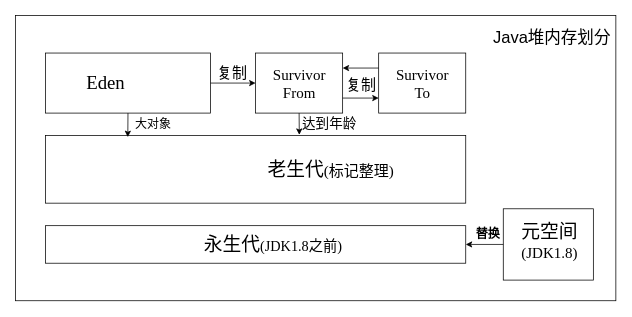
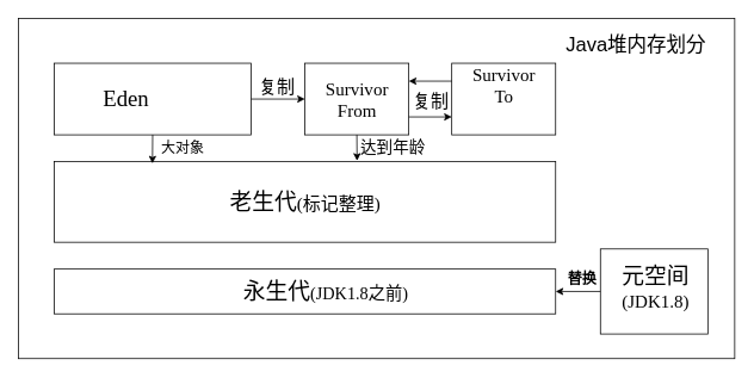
- <mxCell id="26" value="&lt;font style=&quot;font-size: 22px&quot;&gt;Java堆内存划分&lt;/font&gt;" style="text;html=1;strokeColor=none;fillColor=none;align=center;verticalAlign=middle;whiteSpace=wrap;rounded=0;" vertex="1" parent="1"><mxGeometry x="655" y="30" width="160" height="40" as="geometry" /></mxCell>
+ <mxCell id="26" value="&lt;font style=&quot;font-size: 22px&quot;&gt;Java堆内存划分&lt;/font&gt;" style="text;html=1;strokeColor=none;fillColor=none;align=center;verticalAlign=middle;whiteSpace=wrap;rounded=0;" vertex="1" parent="1"><mxGeometry x="630" y="30" width="160" height="40" as="geometry" /></mxCell>
- <mxCell id="10" value="&lt;font face=&quot;Verdana&quot; style=&quot;font-size: 20px&quot;&gt;Survivor&lt;br&gt;To&lt;br&gt;&lt;/font&gt;" style="text;html=1;strokeColor=none;fillColor=none;align=center;verticalAlign=middle;whiteSpace=wrap;rounded=0;" vertex="1" parent="1"><mxGeometry x="516.5" y="90" width="91" height="40" as="geometry" /></mxCell>
+ <mxCell id="10" value="&lt;font face=&quot;Verdana&quot; style=&quot;font-size: 20px&quot;&gt;Survivor&lt;br&gt;To&lt;br&gt;&lt;/font&gt;" style="text;html=1;strokeColor=none;fillColor=none;align=center;verticalAlign=middle;whiteSpace=wrap;rounded=0;" vertex="1" parent="1"><mxGeometry x="516.5" y="75" width="91" height="40" as="geometry" /></mxCell>
- <mxCell id="11" value="&lt;font face=&quot;Verdana&quot;&gt;&lt;span style=&quot;font-size: 25px&quot;&gt;老生代&lt;/span&gt;&lt;font style=&quot;font-size: 20px&quot;&gt;(标记整理)&lt;/font&gt;&lt;/font&gt;" style="text;html=1;strokeColor=none;fillColor=none;align=center;verticalAlign=middle;whiteSpace=wrap;rounded=0;" vertex="1" parent="1"><mxGeometry x="337.5" y="200" width="205" height="50" as="geometry" /></mxCell>
+ <mxCell id="11" value="&lt;font face=&quot;Verdana&quot;&gt;&lt;span style=&quot;font-size: 25px&quot;&gt;老生代&lt;/span&gt;&lt;font style=&quot;font-size: 20px&quot;&gt;(标记整理)&lt;/font&gt;&lt;/font&gt;" style="text;html=1;strokeColor=none;fillColor=none;align=center;verticalAlign=middle;whiteSpace=wrap;rounded=0;" vertex="1" parent="1"><mxGeometry x="237.5" y="200" width="205" height="50" as="geometry" /></mxCell>
